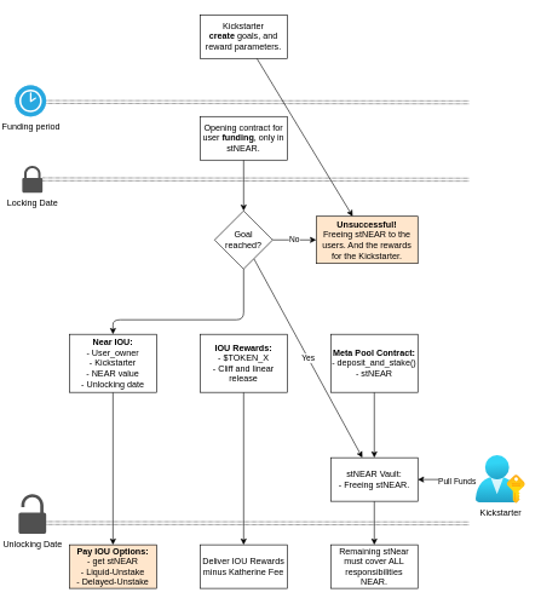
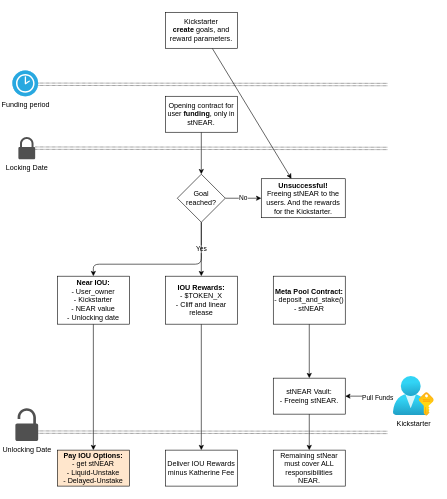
- <mxCell id="8" value="&lt;b&gt;Unsuccessful!&lt;br&gt;&lt;/b&gt;Freeing stNEAR to the users. And the rewards for the Kickstarter." style="whiteSpace=wrap;html=1;fillColor=#ffe6cc;" parent="1" vertex="1"><mxGeometry x="435" y="297.5" width="140" height="65" as="geometry" /></mxCell>
+ <mxCell id="8" value="&lt;b&gt;Unsuccessful!&lt;br&gt;&lt;/b&gt;Freeing stNEAR to the users. And the rewards for the Kickstarter." style="whiteSpace=wrap;html=1;" parent="1" vertex="1"><mxGeometry x="435" y="297.5" width="140" height="65" as="geometry" /></mxCell>
- <mxCell id="5" value="Yes" style="edgeStyle=none;html=1;" parent="1" source="7" target="16" edge="1"><mxGeometry relative="1" as="geometry" /></mxCell>
+ <mxCell id="5" value="Yes" style="edgeStyle=none;html=1;" parent="1" source="7" target="10" edge="1"><mxGeometry relative="1" as="geometry" /></mxCell>
